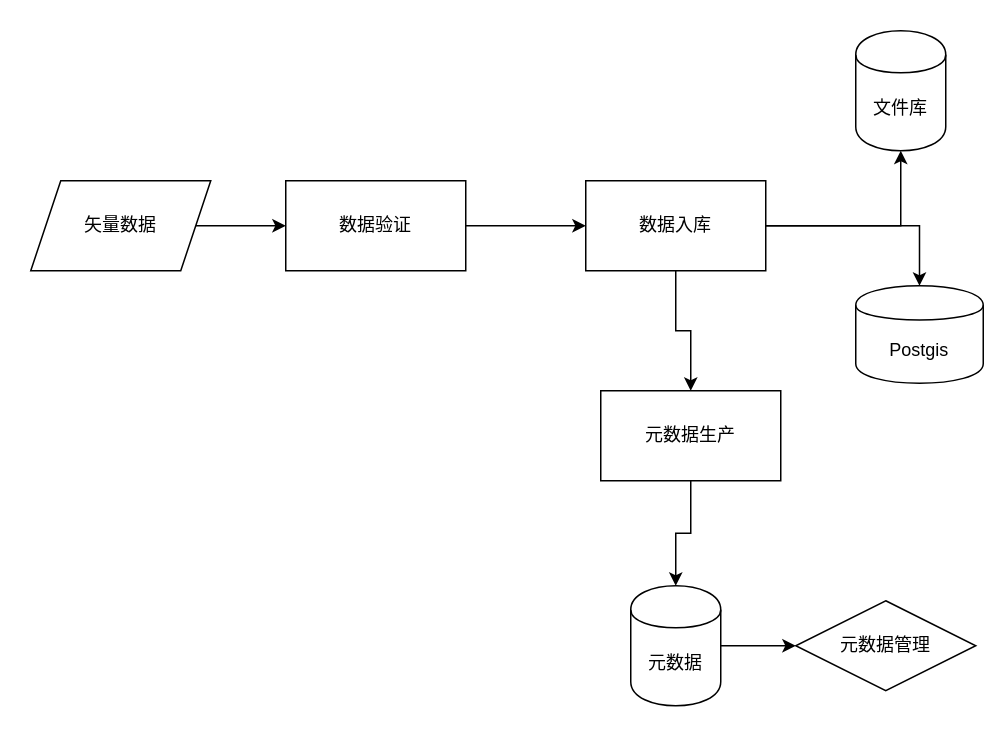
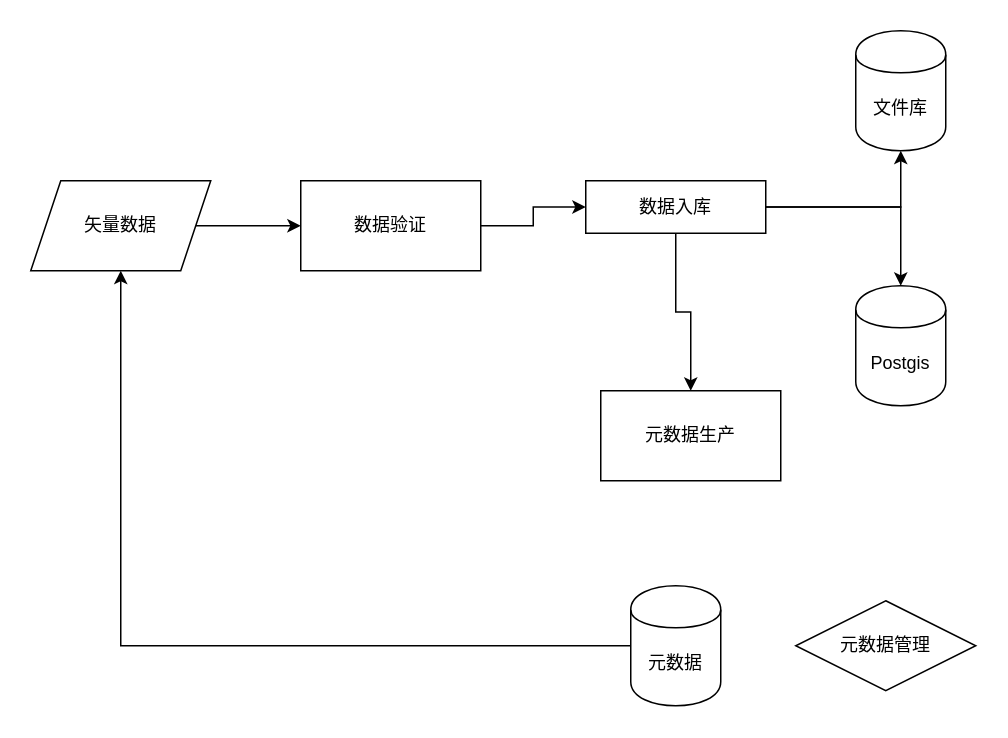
- <mxCell id="5" value="数据验证" style="whiteSpace=wrap;html=1;" vertex="1" parent="1"><mxGeometry x="190" y="120" width="120" height="60" as="geometry" /></mxCell>
+ <mxCell id="5" value="数据验证" style="whiteSpace=wrap;html=1;" vertex="1" parent="1"><mxGeometry x="200" y="120" width="120" height="60" as="geometry" /></mxCell>
- <mxCell id="9" value="数据入库" style="whiteSpace=wrap;html=1;" vertex="1" parent="1"><mxGeometry x="390" y="120" width="120" height="60" as="geometry" /></mxCell>
+ <mxCell id="9" value="数据入库" style="whiteSpace=wrap;html=1;" vertex="1" parent="1"><mxGeometry x="390" y="120" width="120" height="35" as="geometry" /></mxCell>
- <mxCell id="11" value="Postgis" style="shape=cylinder;whiteSpace=wrap;html=1;boundedLbl=1;backgroundOutline=1;" vertex="1" parent="1"><mxGeometry x="570" y="190" width="85" height="65" as="geometry" /></mxCell>
+ <mxCell id="11" value="Postgis" style="shape=cylinder;whiteSpace=wrap;html=1;boundedLbl=1;backgroundOutline=1;" vertex="1" parent="1"><mxGeometry x="570" y="190" width="60" height="80" as="geometry" /></mxCell>
- <mxCell id="12" value="" style="edgeStyle=orthogonalEdgeStyle;rounded=0;orthogonalLoop=1;jettySize=auto;html=1;" edge="1" parent="1" source="13" target="15"><mxGeometry relative="1" as="geometry" /></mxCell>
- <mxCell id="14" value="" style="edgeStyle=orthogonalEdgeStyle;rounded=0;orthogonalLoop=1;jettySize=auto;html=1;" edge="1" parent="1" source="15" target="16"><mxGeometry relative="1" as="geometry" /></mxCell>
+ <mxCell id="14" value="" style="edgeStyle=orthogonalEdgeStyle;rounded=0;orthogonalLoop=1;jettySize=auto;html=1;" edge="1" parent="1" source="15" target="3"><mxGeometry relative="1" as="geometry" /></mxCell>
